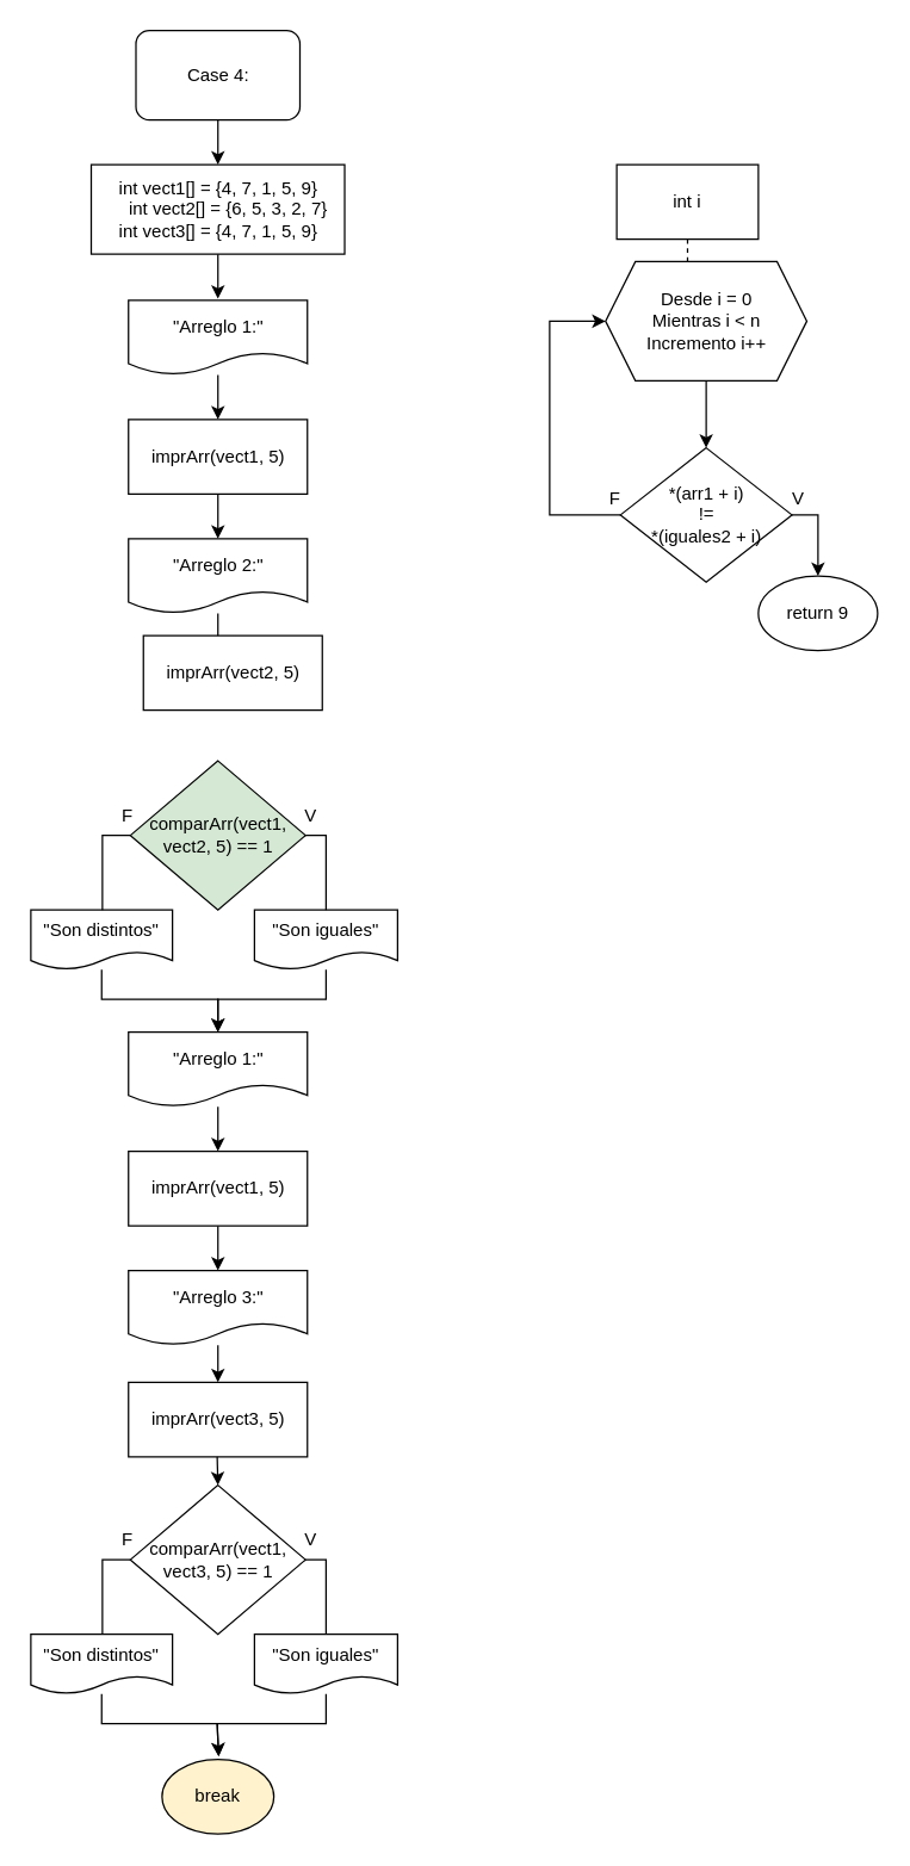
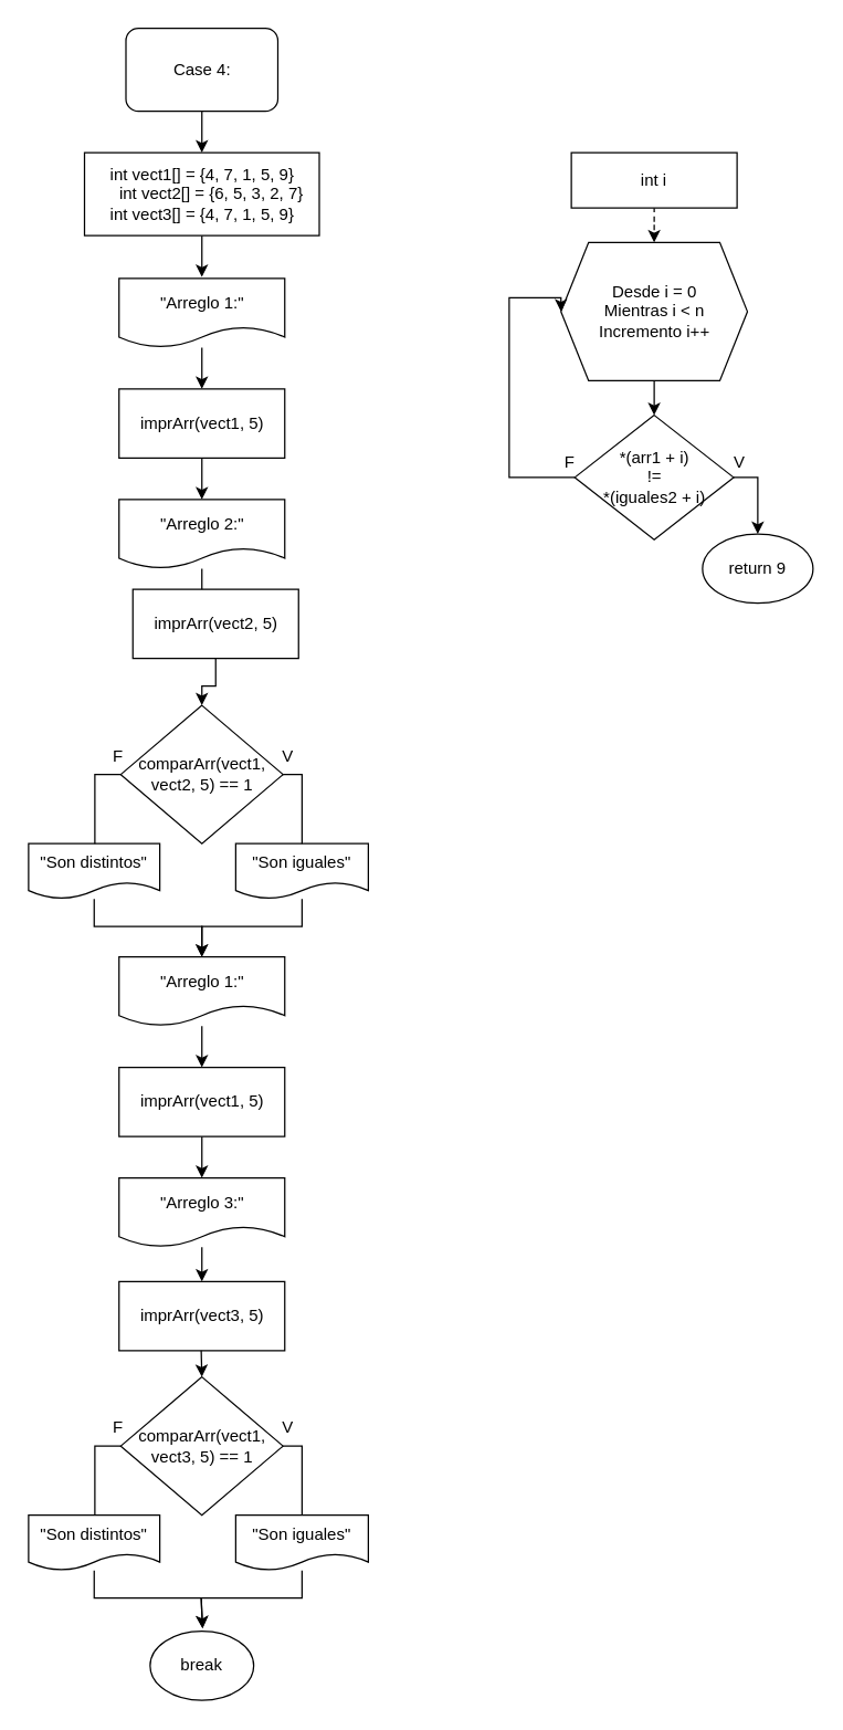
- <mxCell id="12" value="int i" style="rounded=0;whiteSpace=wrap;html=1;" vertex="1" parent="1"><mxGeometry x="413" y="110" width="95" height="50" as="geometry" /></mxCell>
+ <mxCell id="12" value="int i" style="rounded=0;whiteSpace=wrap;html=1;" vertex="1" parent="1"><mxGeometry x="413" y="110" width="120" height="40" as="geometry" /></mxCell>
- <mxCell id="14" value="Desde i = 0&lt;br&gt;Mientras i &amp;lt; n&lt;br&gt;Incremento i++" style="shape=hexagon;perimeter=hexagonPerimeter2;whiteSpace=wrap;html=1;fixedSize=1;" vertex="1" parent="1"><mxGeometry x="405.5" y="175" width="135" height="80" as="geometry" /></mxCell>
+ <mxCell id="14" value="Desde i = 0&lt;br&gt;Mientras i &amp;lt; n&lt;br&gt;Incremento i++" style="shape=hexagon;perimeter=hexagonPerimeter2;whiteSpace=wrap;html=1;fixedSize=1;" vertex="1" parent="1"><mxGeometry x="405.5" y="175" width="135" height="100" as="geometry" /></mxCell>
+ <mxCell id="17" style="edgeStyle=orthogonalEdgeStyle;rounded=0;orthogonalLoop=1;jettySize=auto;html=1;entryX=0.5;entryY=0;entryDx=0;entryDy=0;" edge="1" parent="1" source="18" target="27"><mxGeometry relative="1" as="geometry" /></mxCell>
- <mxCell id="27" value="comparArr(vect1, vect2, 5) == 1" style="rhombus;whiteSpace=wrap;html=1;fillColor=#d5e8d4;" vertex="1" parent="1"><mxGeometry x="86.75" y="510" width="117.5" height="100" as="geometry" /></mxCell>
+ <mxCell id="27" value="comparArr(vect1, vect2, 5) == 1" style="rhombus;whiteSpace=wrap;html=1;" vertex="1" parent="1"><mxGeometry x="86.75" y="510" width="117.5" height="100" as="geometry" /></mxCell>
- <mxCell id="8" value="break" style="ellipse;whiteSpace=wrap;html=1;fillColor=#fff2cc;" vertex="1" parent="1"><mxGeometry x="108" y="1180" width="75" height="50" as="geometry" /></mxCell>
+ <mxCell id="8" value="break" style="ellipse;whiteSpace=wrap;html=1;" vertex="1" parent="1"><mxGeometry x="108" y="1180" width="75" height="50" as="geometry" /></mxCell>
